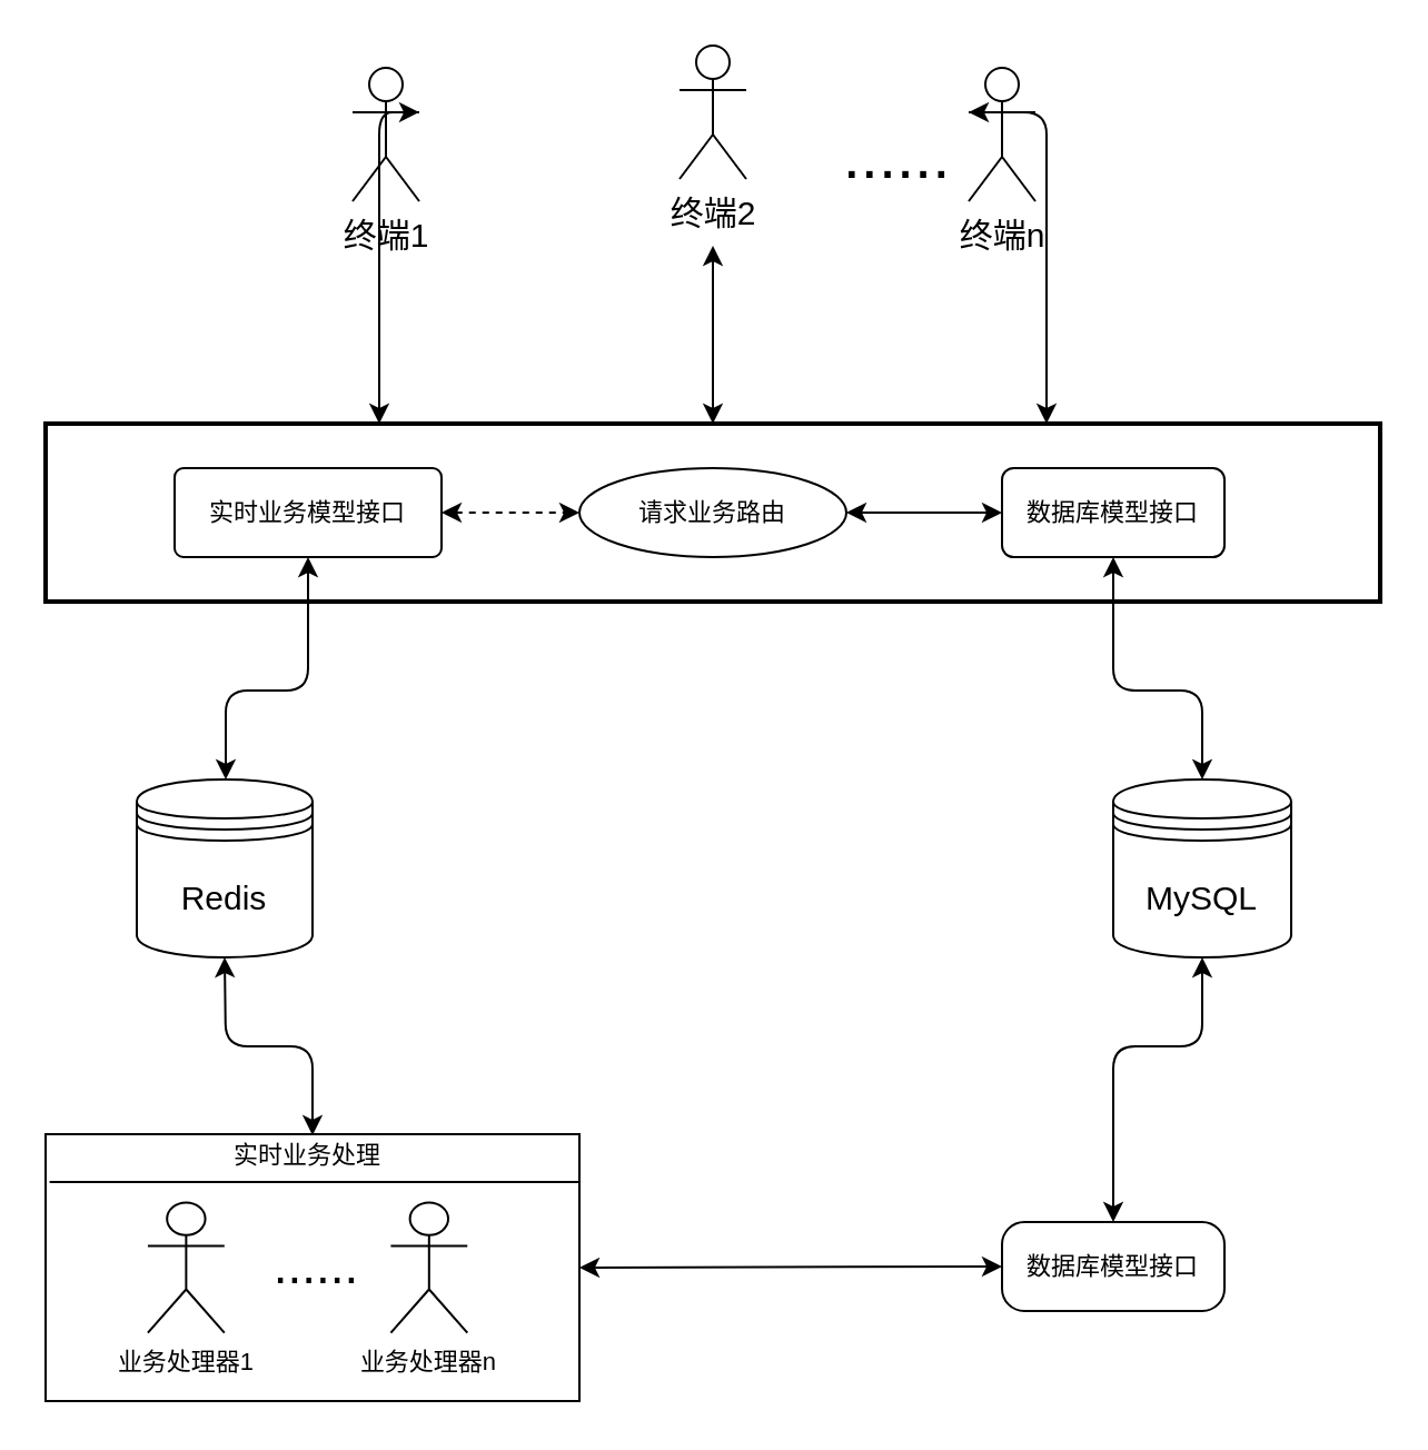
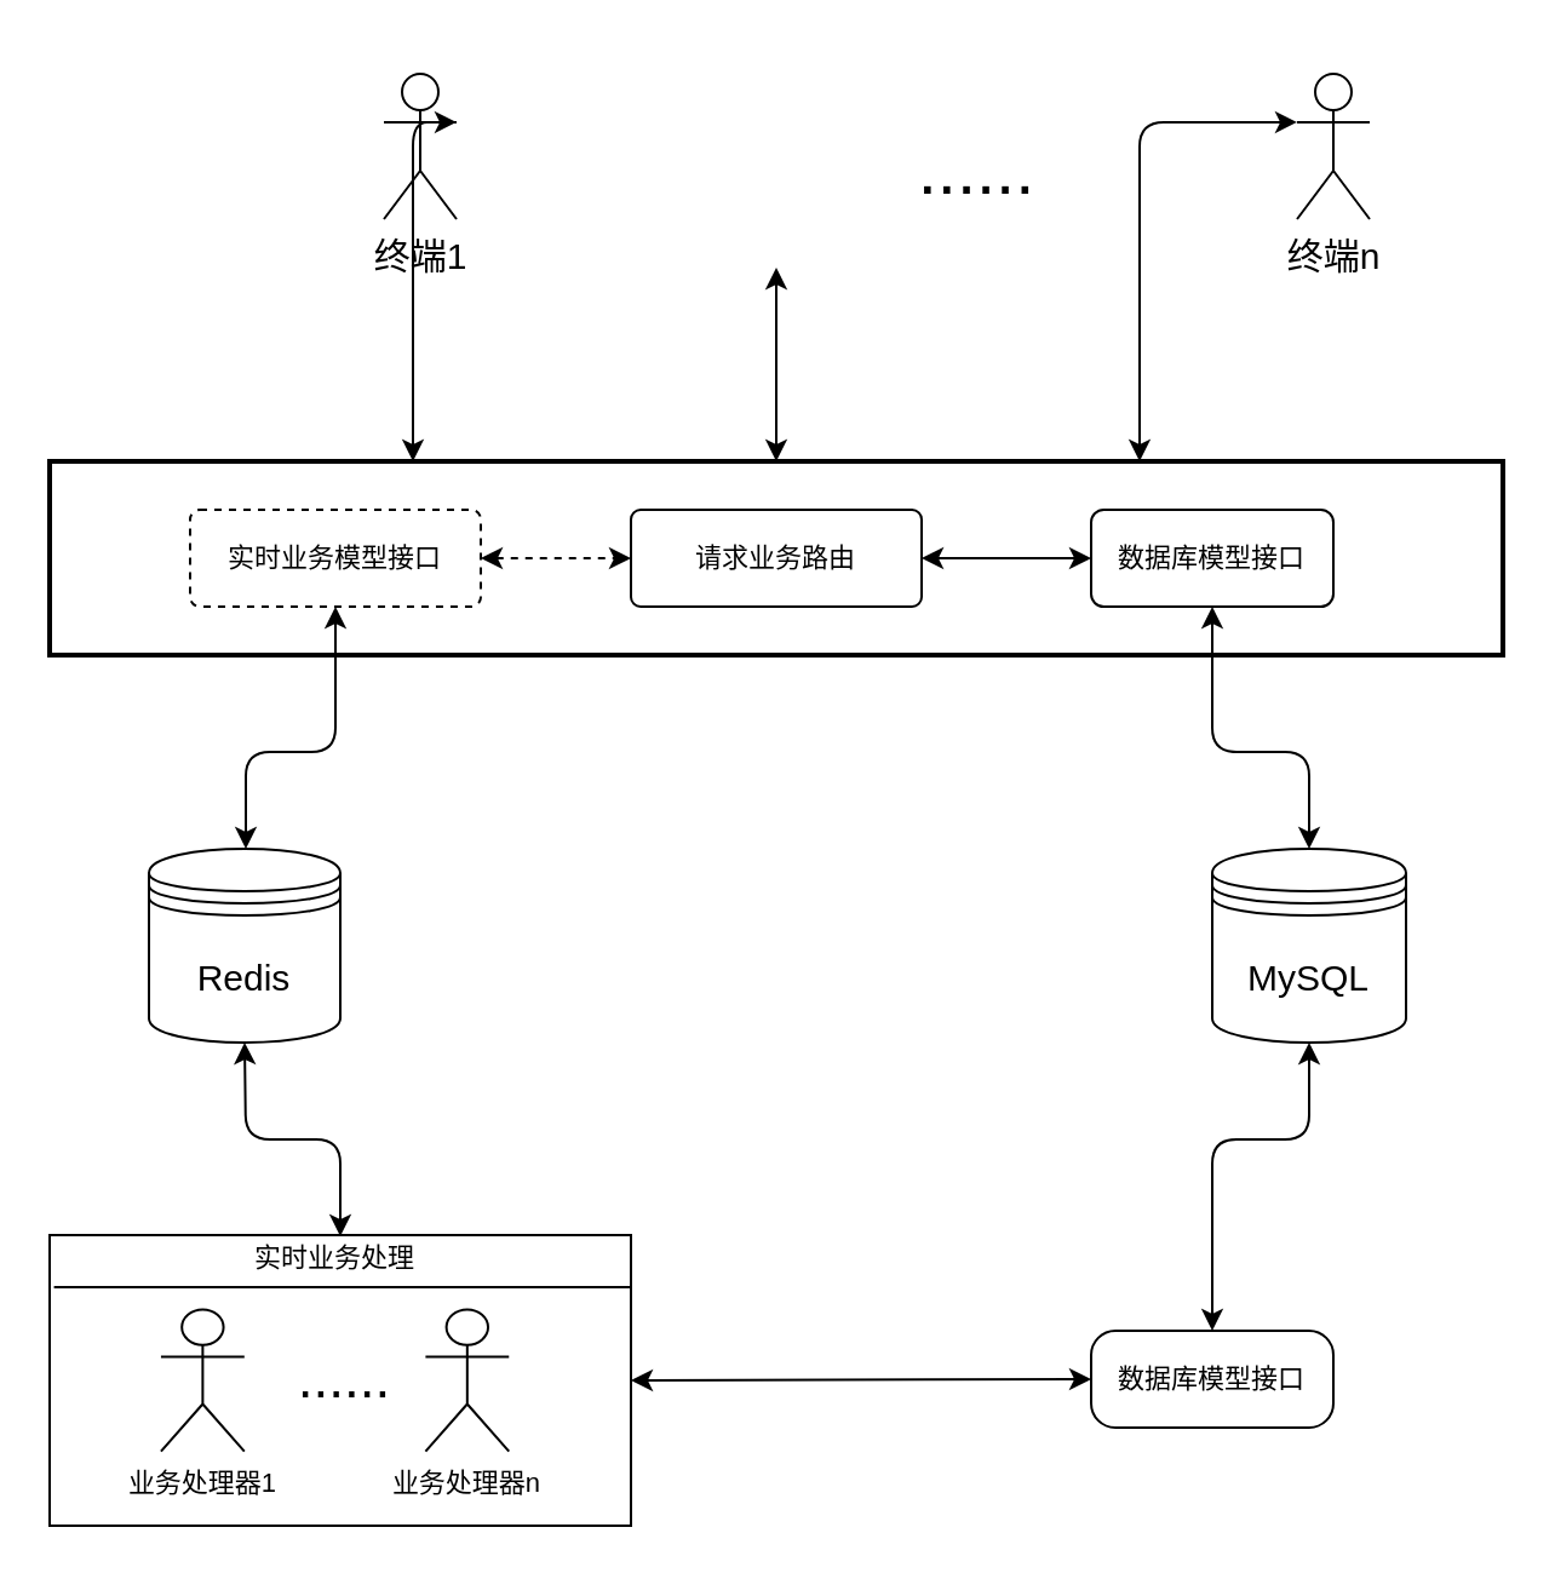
- <mxCell id="23" value="终端2" style="shape=umlActor;verticalLabelPosition=bottom;labelBackgroundColor=#ffffff;verticalAlign=top;html=1;outlineConnect=0;fontSize=15;" vertex="1" parent="1"><mxGeometry x="305" y="20" width="30" height="60" as="geometry" /></mxCell>
- <mxCell id="24" value="终端n" style="shape=umlActor;verticalLabelPosition=bottom;labelBackgroundColor=#ffffff;verticalAlign=top;html=1;outlineConnect=0;fontSize=15;" vertex="1" parent="1"><mxGeometry x="435" y="30" width="30" height="60" as="geometry" /></mxCell>
+ <mxCell id="24" value="终端n" style="shape=umlActor;verticalLabelPosition=bottom;labelBackgroundColor=#ffffff;verticalAlign=top;html=1;outlineConnect=0;fontSize=15;" vertex="1" parent="1"><mxGeometry x="535" y="30" width="30" height="60" as="geometry" /></mxCell>
- <mxCell id="5" value="实时业务模型接口" style="rounded=1;whiteSpace=wrap;html=1;fontSize=11;horizontal=1;arcSize=10;" vertex="1" parent="1"><mxGeometry x="78" y="210" width="120" height="40" as="geometry" /></mxCell>
+ <mxCell id="5" value="实时业务模型接口" style="rounded=1;whiteSpace=wrap;html=1;fontSize=11;horizontal=1;arcSize=10;dashed=1;" vertex="1" parent="1"><mxGeometry x="78" y="210" width="120" height="40" as="geometry" /></mxCell>
- <mxCell id="19" value="请求业务路由" style="ellipse;whiteSpace=wrap;html=1;fontSize=11;horizontal=1;arcSize=10;" vertex="1" parent="1"><mxGeometry x="260" y="210" width="120" height="40" as="geometry" /></mxCell>
+ <mxCell id="19" value="请求业务路由" style="rounded=1;whiteSpace=wrap;html=1;fontSize=11;horizontal=1;arcSize=10;" vertex="1" parent="1"><mxGeometry x="260" y="210" width="120" height="40" as="geometry" /></mxCell>
